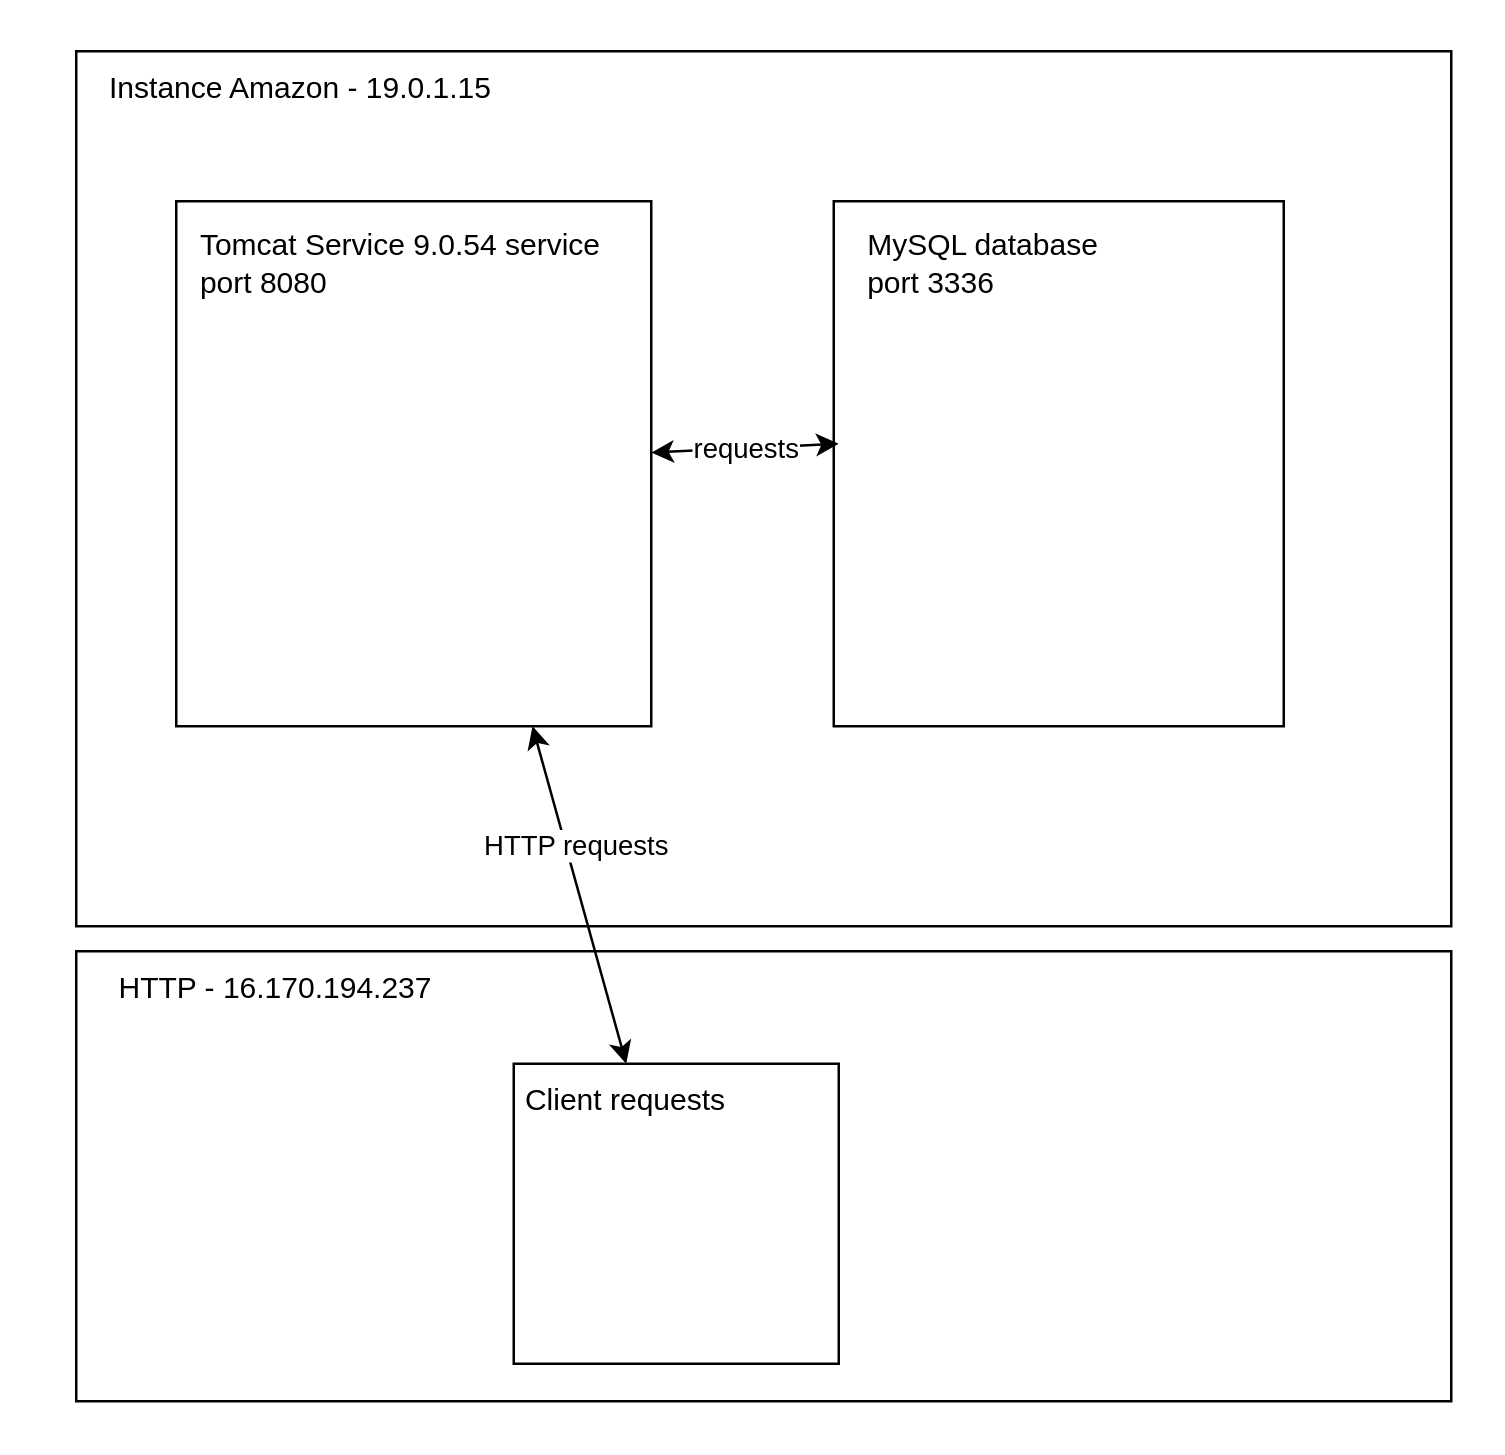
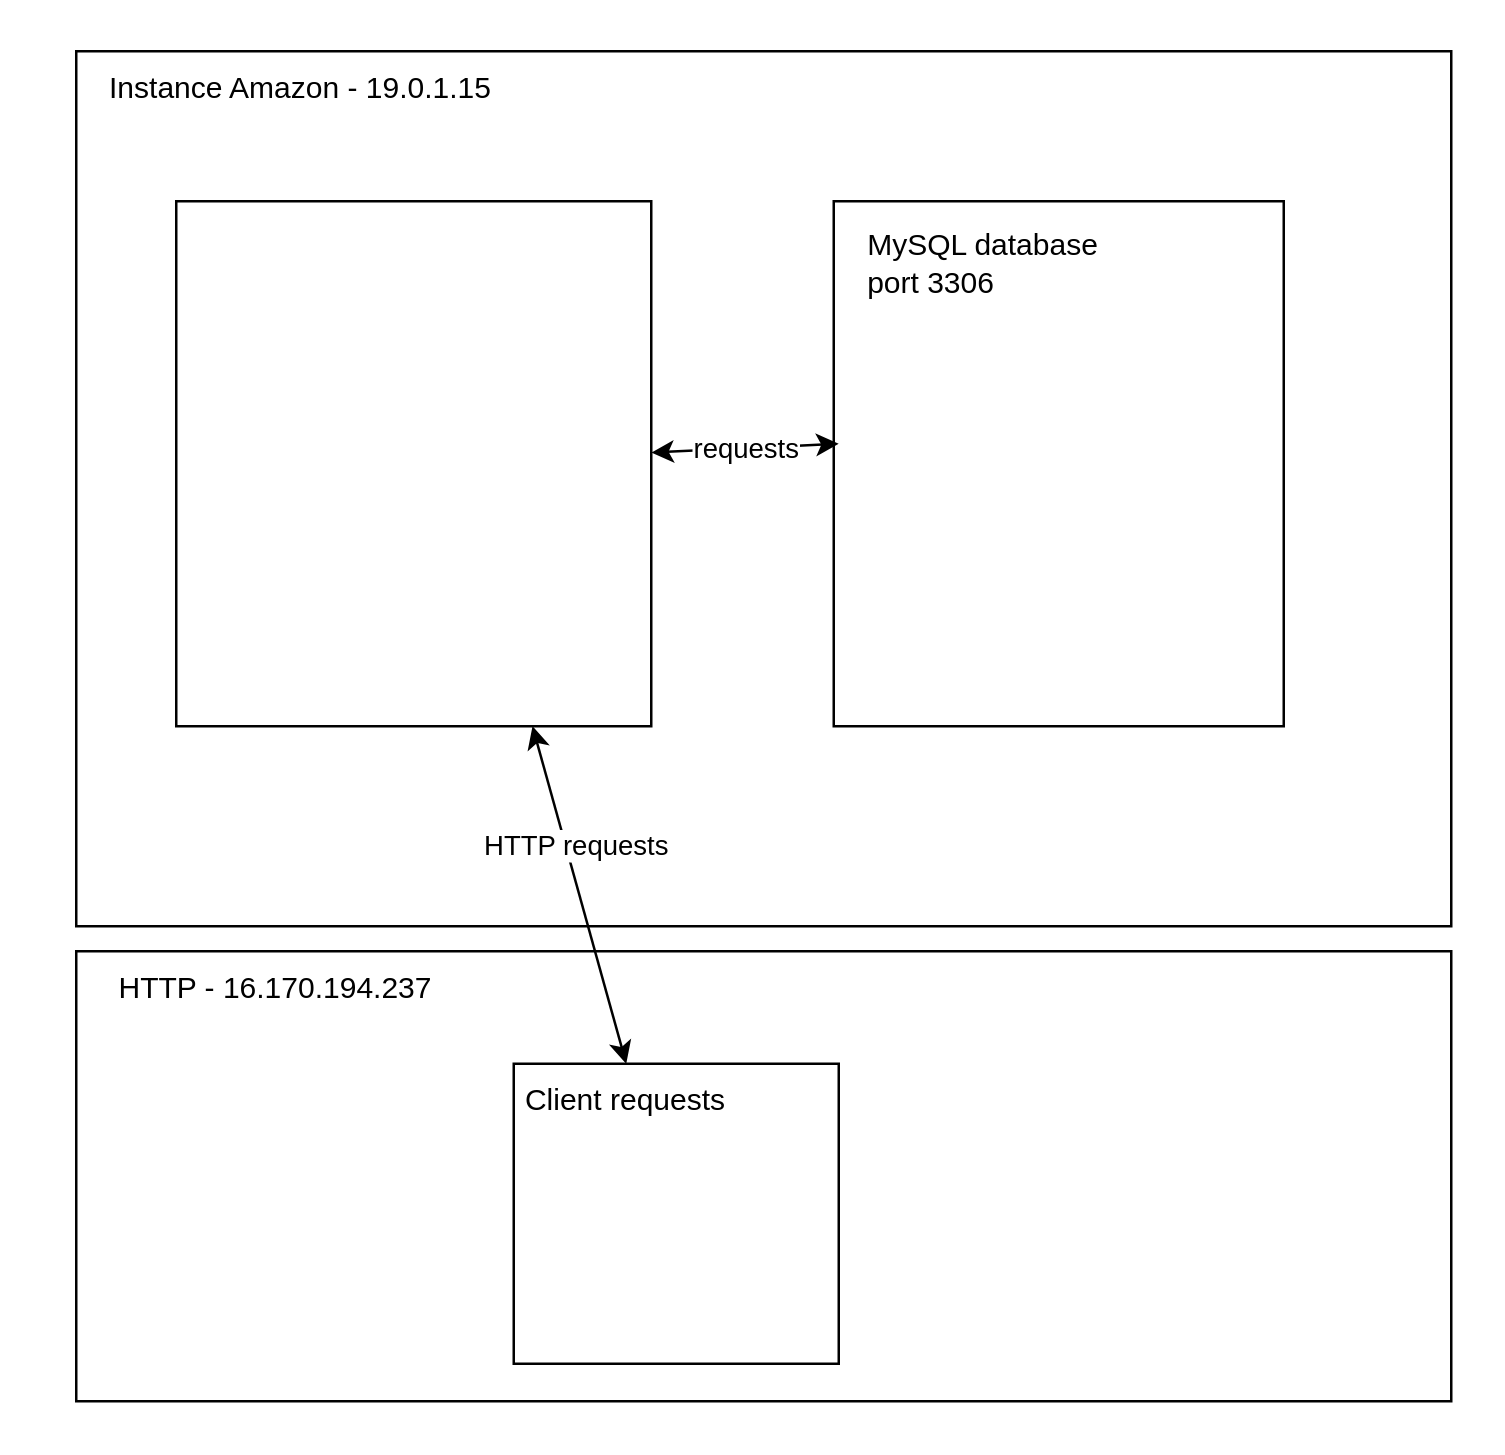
- <mxCell id="5" value="&lt;div&gt;Tomcat Service 9.0.54 service&lt;/div&gt;&lt;div align=&quot;left&quot;&gt;port 8080&lt;br&gt;&lt;/div&gt;" style="text;html=1;strokeColor=none;fillColor=none;align=center;verticalAlign=middle;whiteSpace=wrap;rounded=0;" vertex="1" parent="1"><mxGeometry x="70" y="90" width="180" height="30" as="geometry" /></mxCell>
- <mxCell id="8" value="&lt;div&gt;MySQL database&lt;/div&gt;&lt;div align=&quot;left&quot;&gt;port 3336&lt;br&gt;&lt;/div&gt;" style="text;html=1;strokeColor=none;fillColor=none;align=center;verticalAlign=middle;whiteSpace=wrap;rounded=0;" vertex="1" parent="1"><mxGeometry x="303" y="90" width="180" height="30" as="geometry" /></mxCell>
+ <mxCell id="8" value="&lt;div&gt;MySQL database&lt;/div&gt;&lt;div align=&quot;left&quot;&gt;port 3306&lt;br&gt;&lt;/div&gt;" style="text;html=1;strokeColor=none;fillColor=none;align=center;verticalAlign=middle;whiteSpace=wrap;rounded=0;" vertex="1" parent="1"><mxGeometry x="303" y="90" width="180" height="30" as="geometry" /></mxCell>
